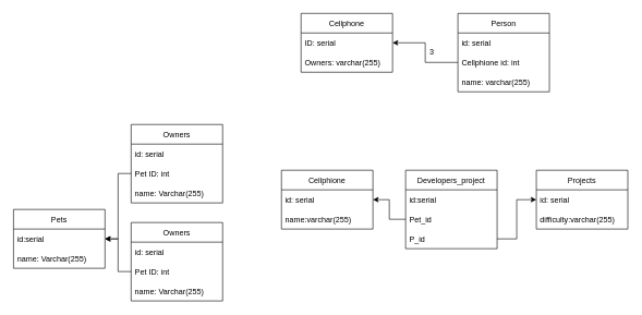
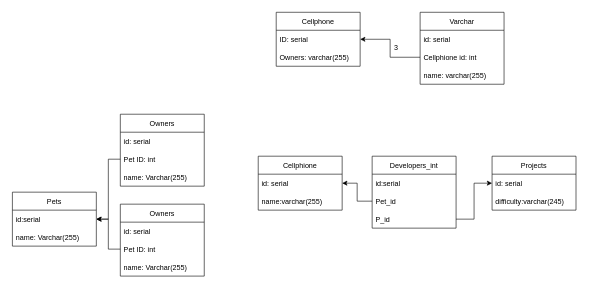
- <mxCell id="14" value="Person" style="swimlane;fontStyle=0;childLayout=stackLayout;horizontal=1;startSize=30;horizontalStack=0;resizeParent=1;resizeParentMax=0;resizeLast=0;collapsible=1;marginBottom=0;" vertex="1" parent="1"><mxGeometry x="700" y="20" width="140" height="120" as="geometry" /></mxCell>
+ <mxCell id="14" value="Varchar" style="swimlane;fontStyle=0;childLayout=stackLayout;horizontal=1;startSize=30;horizontalStack=0;resizeParent=1;resizeParentMax=0;resizeLast=0;collapsible=1;marginBottom=0;" vertex="1" parent="1"><mxGeometry x="700" y="20" width="140" height="120" as="geometry" /></mxCell>
- <mxCell id="26" value="Developers_project" style="swimlane;fontStyle=0;childLayout=stackLayout;horizontal=1;startSize=30;horizontalStack=0;resizeParent=1;resizeParentMax=0;resizeLast=0;collapsible=1;marginBottom=0;" vertex="1" parent="1"><mxGeometry x="620" y="260" width="140" height="120" as="geometry" /></mxCell>
+ <mxCell id="26" value="Developers_int" style="swimlane;fontStyle=0;childLayout=stackLayout;horizontal=1;startSize=30;horizontalStack=0;resizeParent=1;resizeParentMax=0;resizeLast=0;collapsible=1;marginBottom=0;" vertex="1" parent="1"><mxGeometry x="620" y="260" width="140" height="120" as="geometry" /></mxCell>
- <mxCell id="25" value="difficulty:varchar(255)" style="text;strokeColor=none;fillColor=none;align=left;verticalAlign=middle;spacingLeft=4;spacingRight=4;overflow=hidden;points=[[0,0.5],[1,0.5]];portConstraint=eastwest;rotatable=0;" vertex="1" parent="23"><mxGeometry y="60" width="140" height="30" as="geometry" /></mxCell>
+ <mxCell id="25" value="difficulty:varchar(245)" style="text;strokeColor=none;fillColor=none;align=left;verticalAlign=middle;spacingLeft=4;spacingRight=4;overflow=hidden;points=[[0,0.5],[1,0.5]];portConstraint=eastwest;rotatable=0;" vertex="1" parent="23"><mxGeometry y="60" width="140" height="30" as="geometry" /></mxCell>
